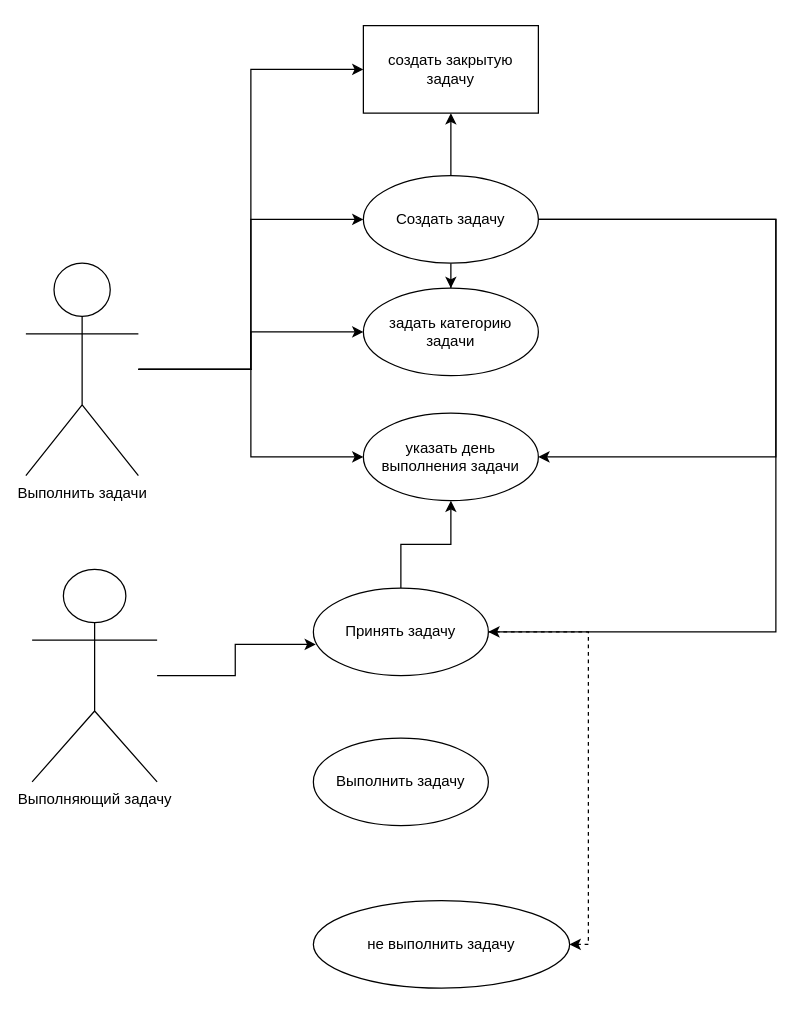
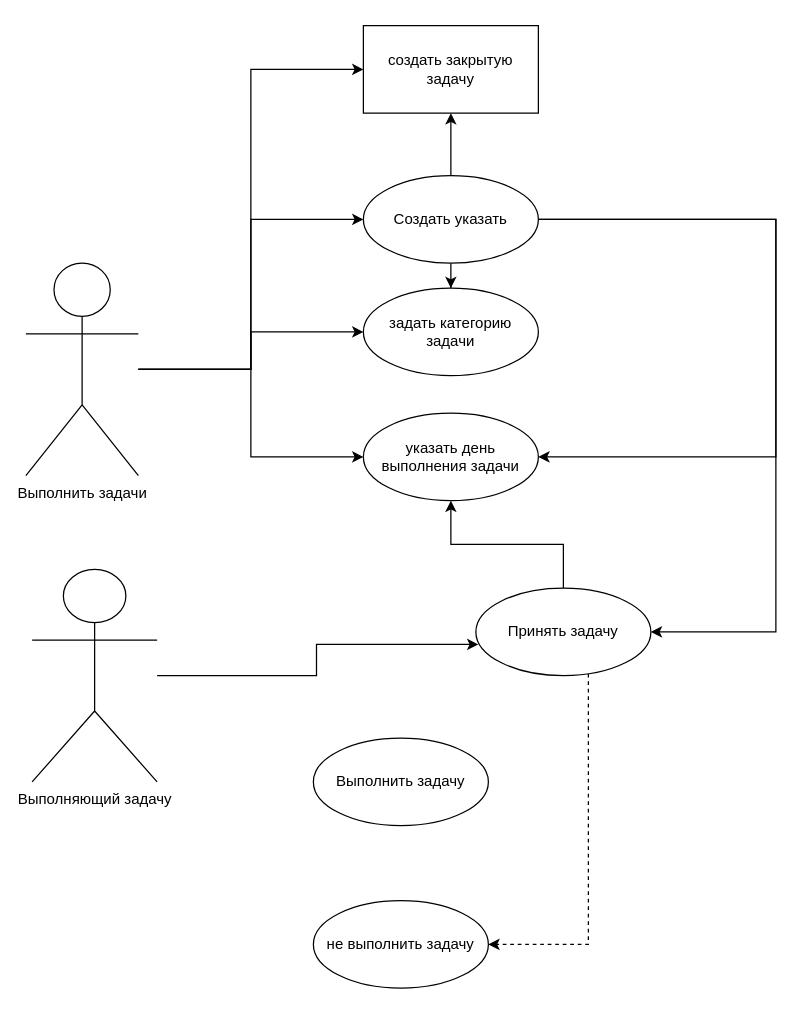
- <mxCell id="13" value="Создать задачу" style="ellipse;whiteSpace=wrap;html=1;" vertex="1" parent="1"><mxGeometry x="290" y="140" width="140" height="70" as="geometry" /></mxCell>
+ <mxCell id="13" value="Создать указать" style="ellipse;whiteSpace=wrap;html=1;" vertex="1" parent="1"><mxGeometry x="290" y="140" width="140" height="70" as="geometry" /></mxCell>
- <mxCell id="18" value="Принять задачу" style="ellipse;whiteSpace=wrap;html=1;" vertex="1" parent="1"><mxGeometry x="250" y="470" width="140" height="70" as="geometry" /></mxCell>
+ <mxCell id="18" value="Принять задачу" style="ellipse;whiteSpace=wrap;html=1;" vertex="1" parent="1"><mxGeometry x="380" y="470" width="140" height="70" as="geometry" /></mxCell>
- <mxCell id="21" value="не выполнить задачу" style="ellipse;whiteSpace=wrap;html=1;" vertex="1" parent="1"><mxGeometry x="250" y="720" width="205" height="70" as="geometry" /></mxCell>
+ <mxCell id="21" value="не выполнить задачу" style="ellipse;whiteSpace=wrap;html=1;" vertex="1" parent="1"><mxGeometry x="250" y="720" width="140" height="70" as="geometry" /></mxCell>
